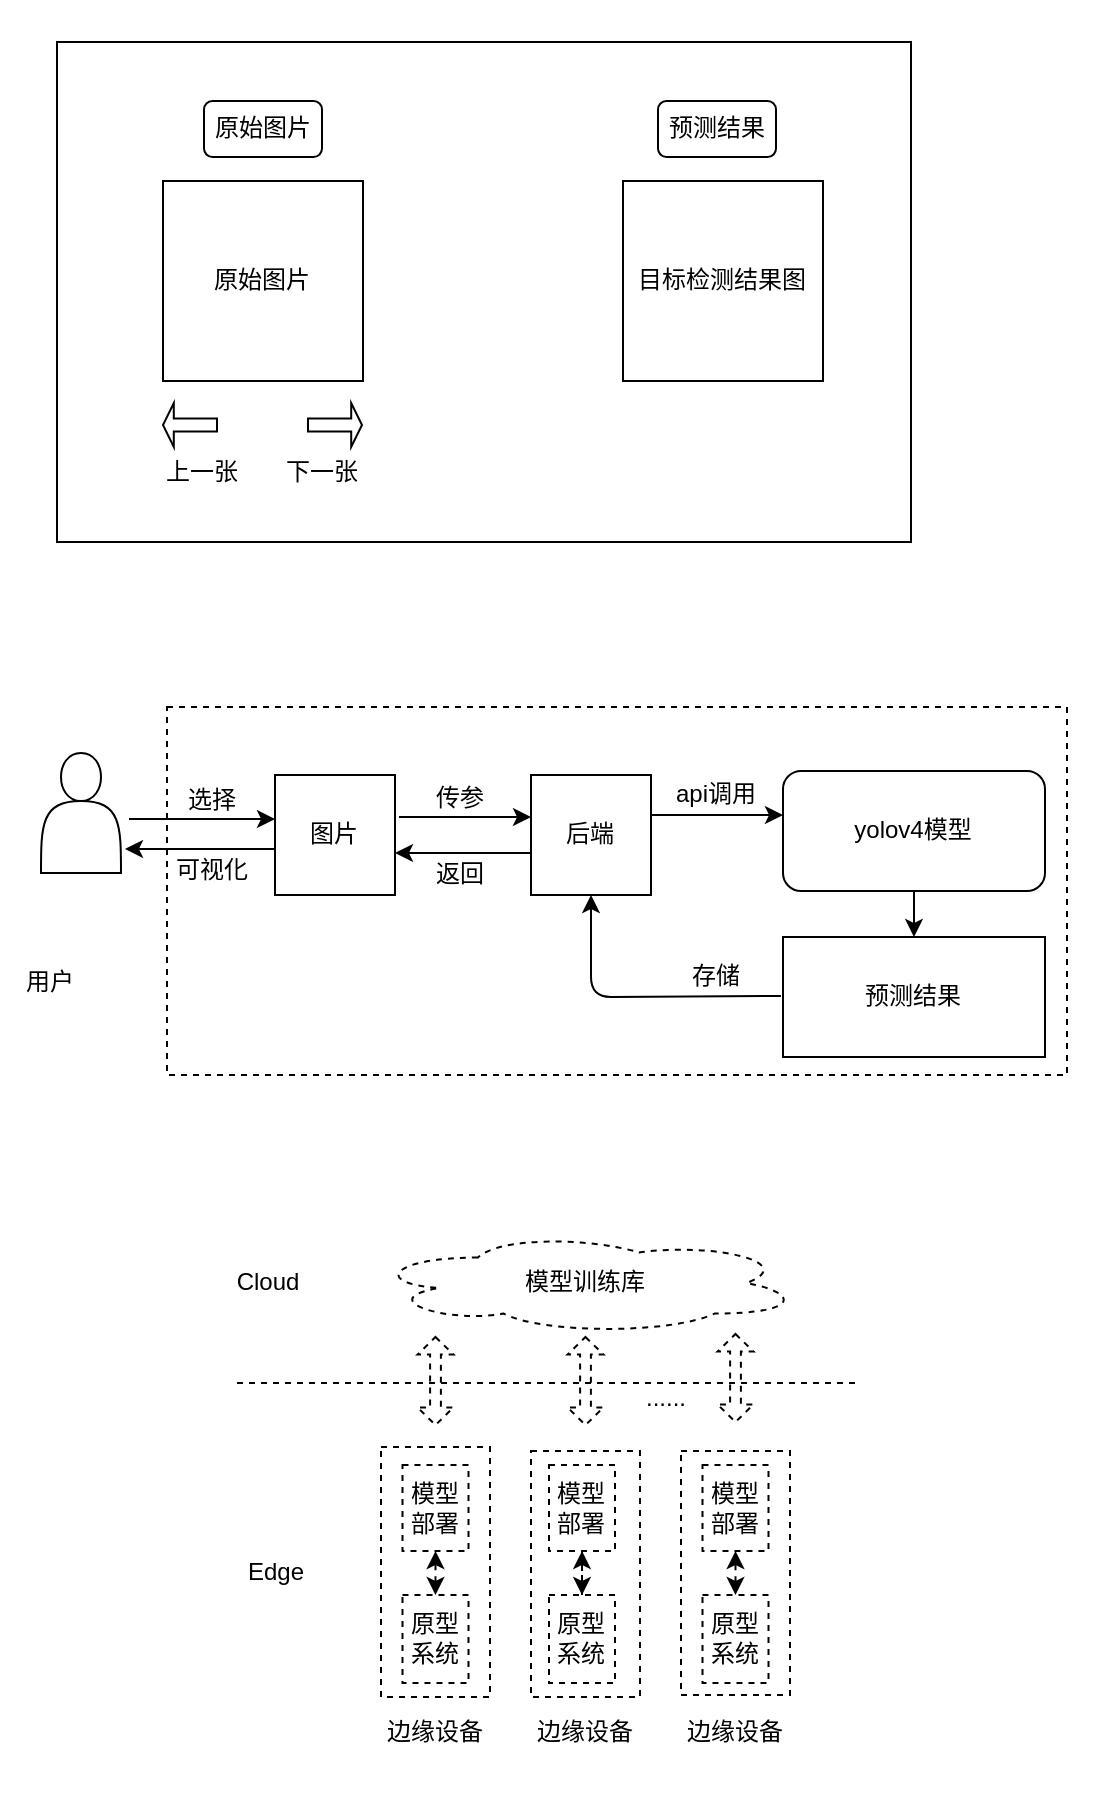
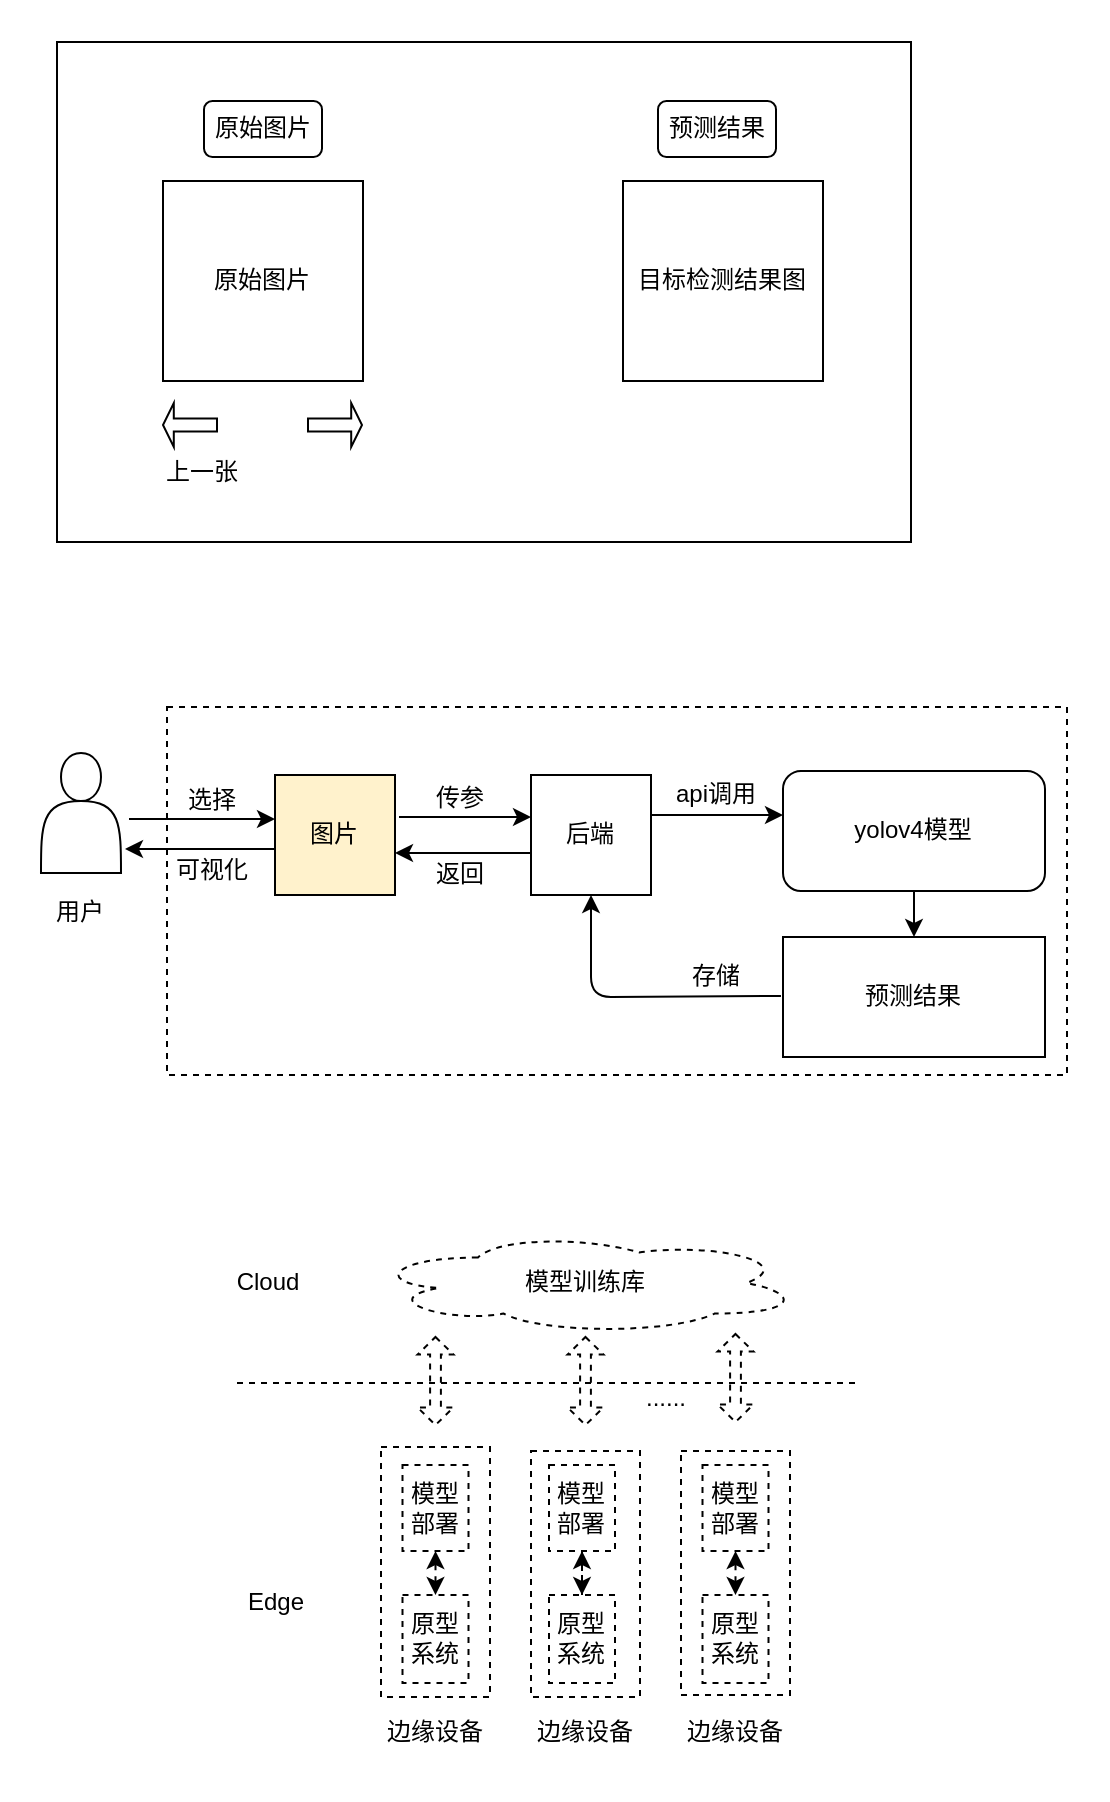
- <mxCell id="27" value="下一张" style="text;html=1;strokeColor=none;fillColor=none;align=center;verticalAlign=middle;whiteSpace=wrap;rounded=0;" vertex="1" parent="1"><mxGeometry x="141" y="226" width="40" height="20" as="geometry" /></mxCell>
- <mxCell id="3" value="图片" style="rounded=0;whiteSpace=wrap;html=1;" vertex="1" parent="1"><mxGeometry x="137" y="387" width="60" height="60" as="geometry" /></mxCell>
+ <mxCell id="3" value="图片" style="rounded=0;whiteSpace=wrap;html=1;fillColor=#fff2cc;" vertex="1" parent="1"><mxGeometry x="137" y="387" width="60" height="60" as="geometry" /></mxCell>
- <mxCell id="19" value="用户" style="text;html=1;strokeColor=none;fillColor=none;align=center;verticalAlign=middle;whiteSpace=wrap;rounded=0;" vertex="1" parent="1"><mxGeometry x="5" y="481" width="40" height="20" as="geometry" /></mxCell>
+ <mxCell id="19" value="用户" style="text;html=1;strokeColor=none;fillColor=none;align=center;verticalAlign=middle;whiteSpace=wrap;rounded=0;" vertex="1" parent="1"><mxGeometry x="20" y="446" width="40" height="20" as="geometry" /></mxCell>
- <mxCell id="34" value="Edge" style="text;html=1;strokeColor=none;fillColor=none;align=center;verticalAlign=middle;whiteSpace=wrap;rounded=0;dashed=1;" vertex="1" parent="1"><mxGeometry x="118" y="776" width="40" height="20" as="geometry" /></mxCell>
+ <mxCell id="34" value="Edge" style="text;html=1;strokeColor=none;fillColor=none;align=center;verticalAlign=middle;whiteSpace=wrap;rounded=0;dashed=1;" vertex="1" parent="1"><mxGeometry x="118" y="791" width="40" height="20" as="geometry" /></mxCell>
